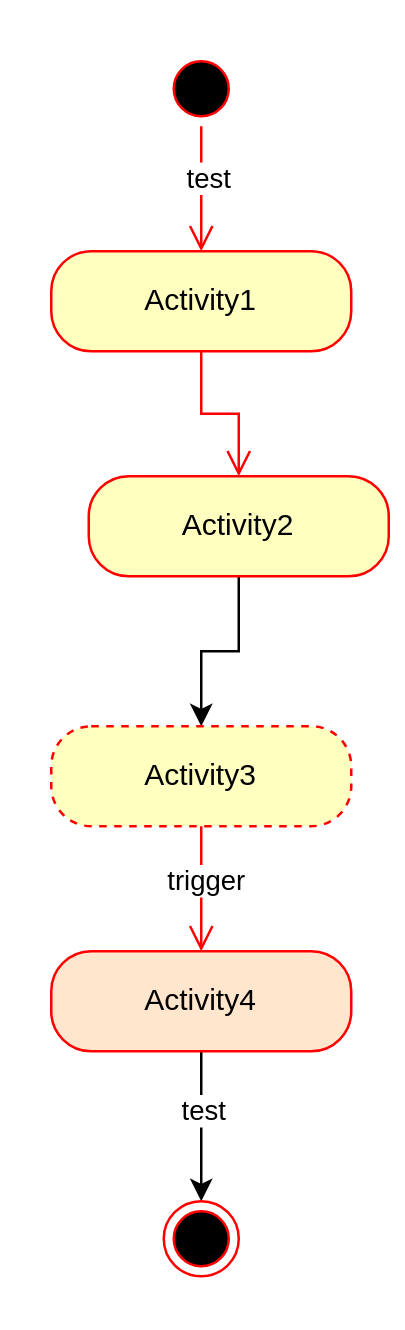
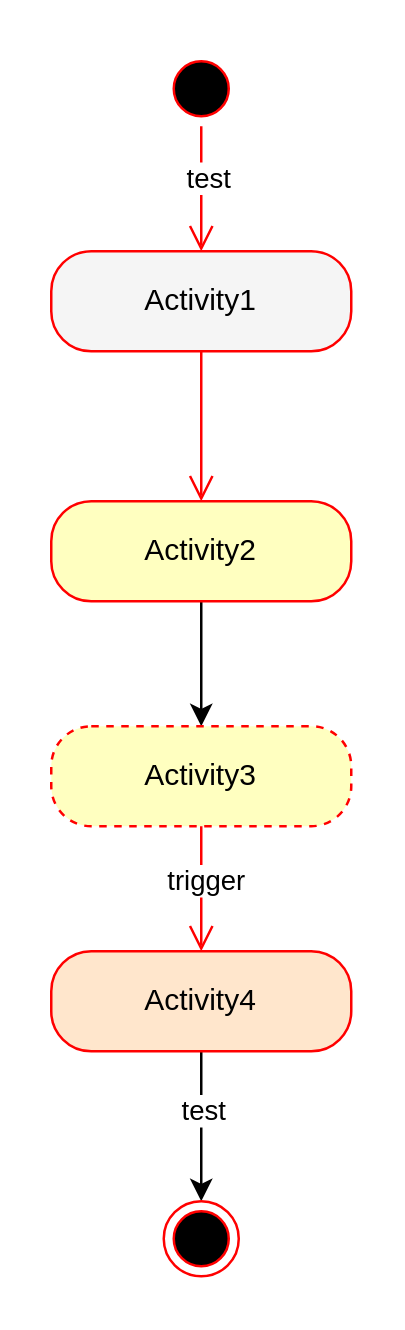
- <mxCell id="5" value="Activity1" style="rounded=1;whiteSpace=wrap;html=1;arcSize=40;fontColor=#000000;fillColor=#ffffc0;strokeColor=#ff0000;" vertex="1" parent="1"><mxGeometry x="20" y="100" width="120" height="40" as="geometry" /></mxCell>
+ <mxCell id="5" value="Activity1" style="rounded=1;whiteSpace=wrap;html=1;arcSize=40;fontColor=#000000;fillColor=#f5f5f5;strokeColor=#ff0000;" vertex="1" parent="1"><mxGeometry x="20" y="100" width="120" height="40" as="geometry" /></mxCell>
- <mxCell id="8" value="Activity2" style="rounded=1;whiteSpace=wrap;html=1;arcSize=40;fontColor=#000000;fillColor=#ffffc0;strokeColor=#ff0000;" vertex="1" parent="1"><mxGeometry x="35" y="190" width="120" height="40" as="geometry" /></mxCell>
+ <mxCell id="8" value="Activity2" style="rounded=1;whiteSpace=wrap;html=1;arcSize=40;fontColor=#000000;fillColor=#ffffc0;strokeColor=#ff0000;" vertex="1" parent="1"><mxGeometry x="20" y="200" width="120" height="40" as="geometry" /></mxCell>
